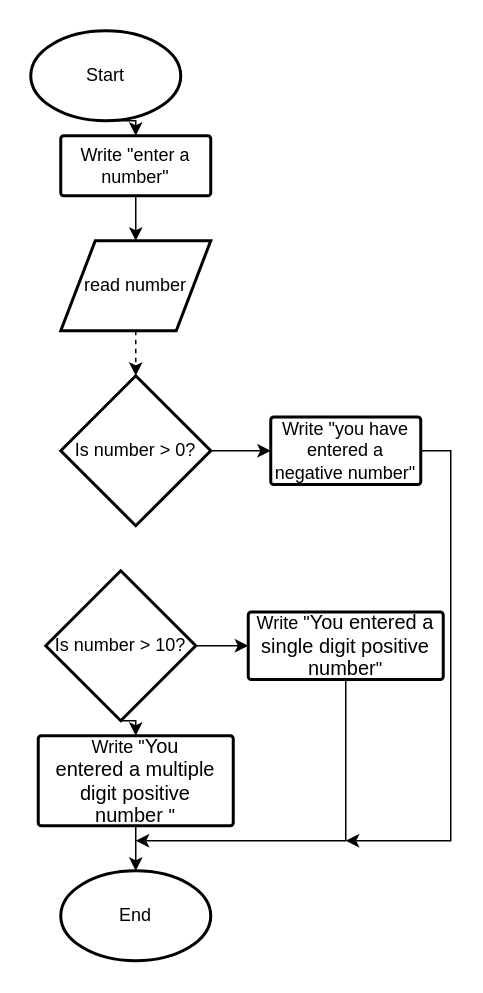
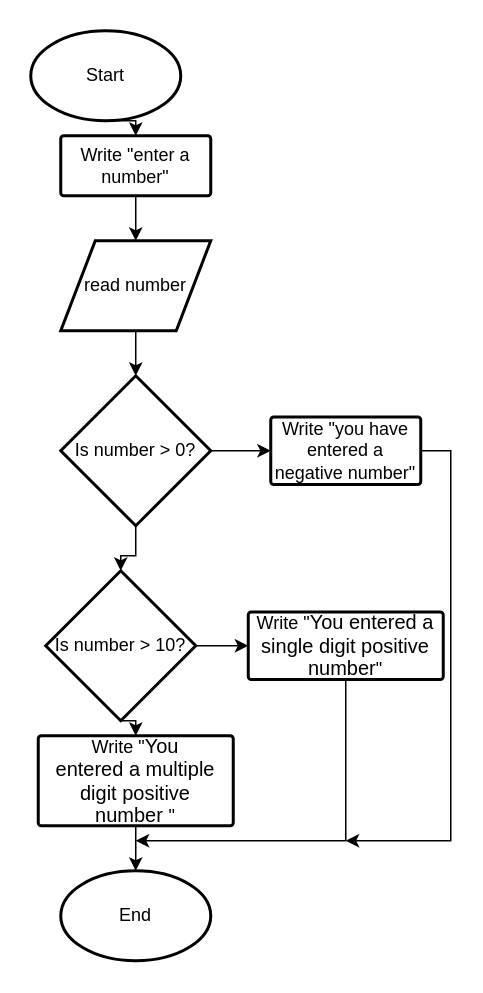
- <mxCell id="7" style="edgeStyle=orthogonalEdgeStyle;rounded=0;orthogonalLoop=1;jettySize=auto;html=1;exitX=0.5;exitY=1;exitDx=0;exitDy=0;entryX=0.5;entryY=0;entryDx=0;entryDy=0;entryPerimeter=0;dashed=1;" parent="1" source="8" target="11" edge="1"><mxGeometry relative="1" as="geometry" /></mxCell>
+ <mxCell id="7" style="edgeStyle=orthogonalEdgeStyle;rounded=0;orthogonalLoop=1;jettySize=auto;html=1;exitX=0.5;exitY=1;exitDx=0;exitDy=0;entryX=0.5;entryY=0;entryDx=0;entryDy=0;entryPerimeter=0;" parent="1" source="8" target="11" edge="1"><mxGeometry relative="1" as="geometry" /></mxCell>
+ <mxCell id="9" value="" style="edgeStyle=orthogonalEdgeStyle;rounded=0;orthogonalLoop=1;jettySize=auto;html=1;" parent="1" source="11" target="14" edge="1"><mxGeometry relative="1" as="geometry" /></mxCell>
